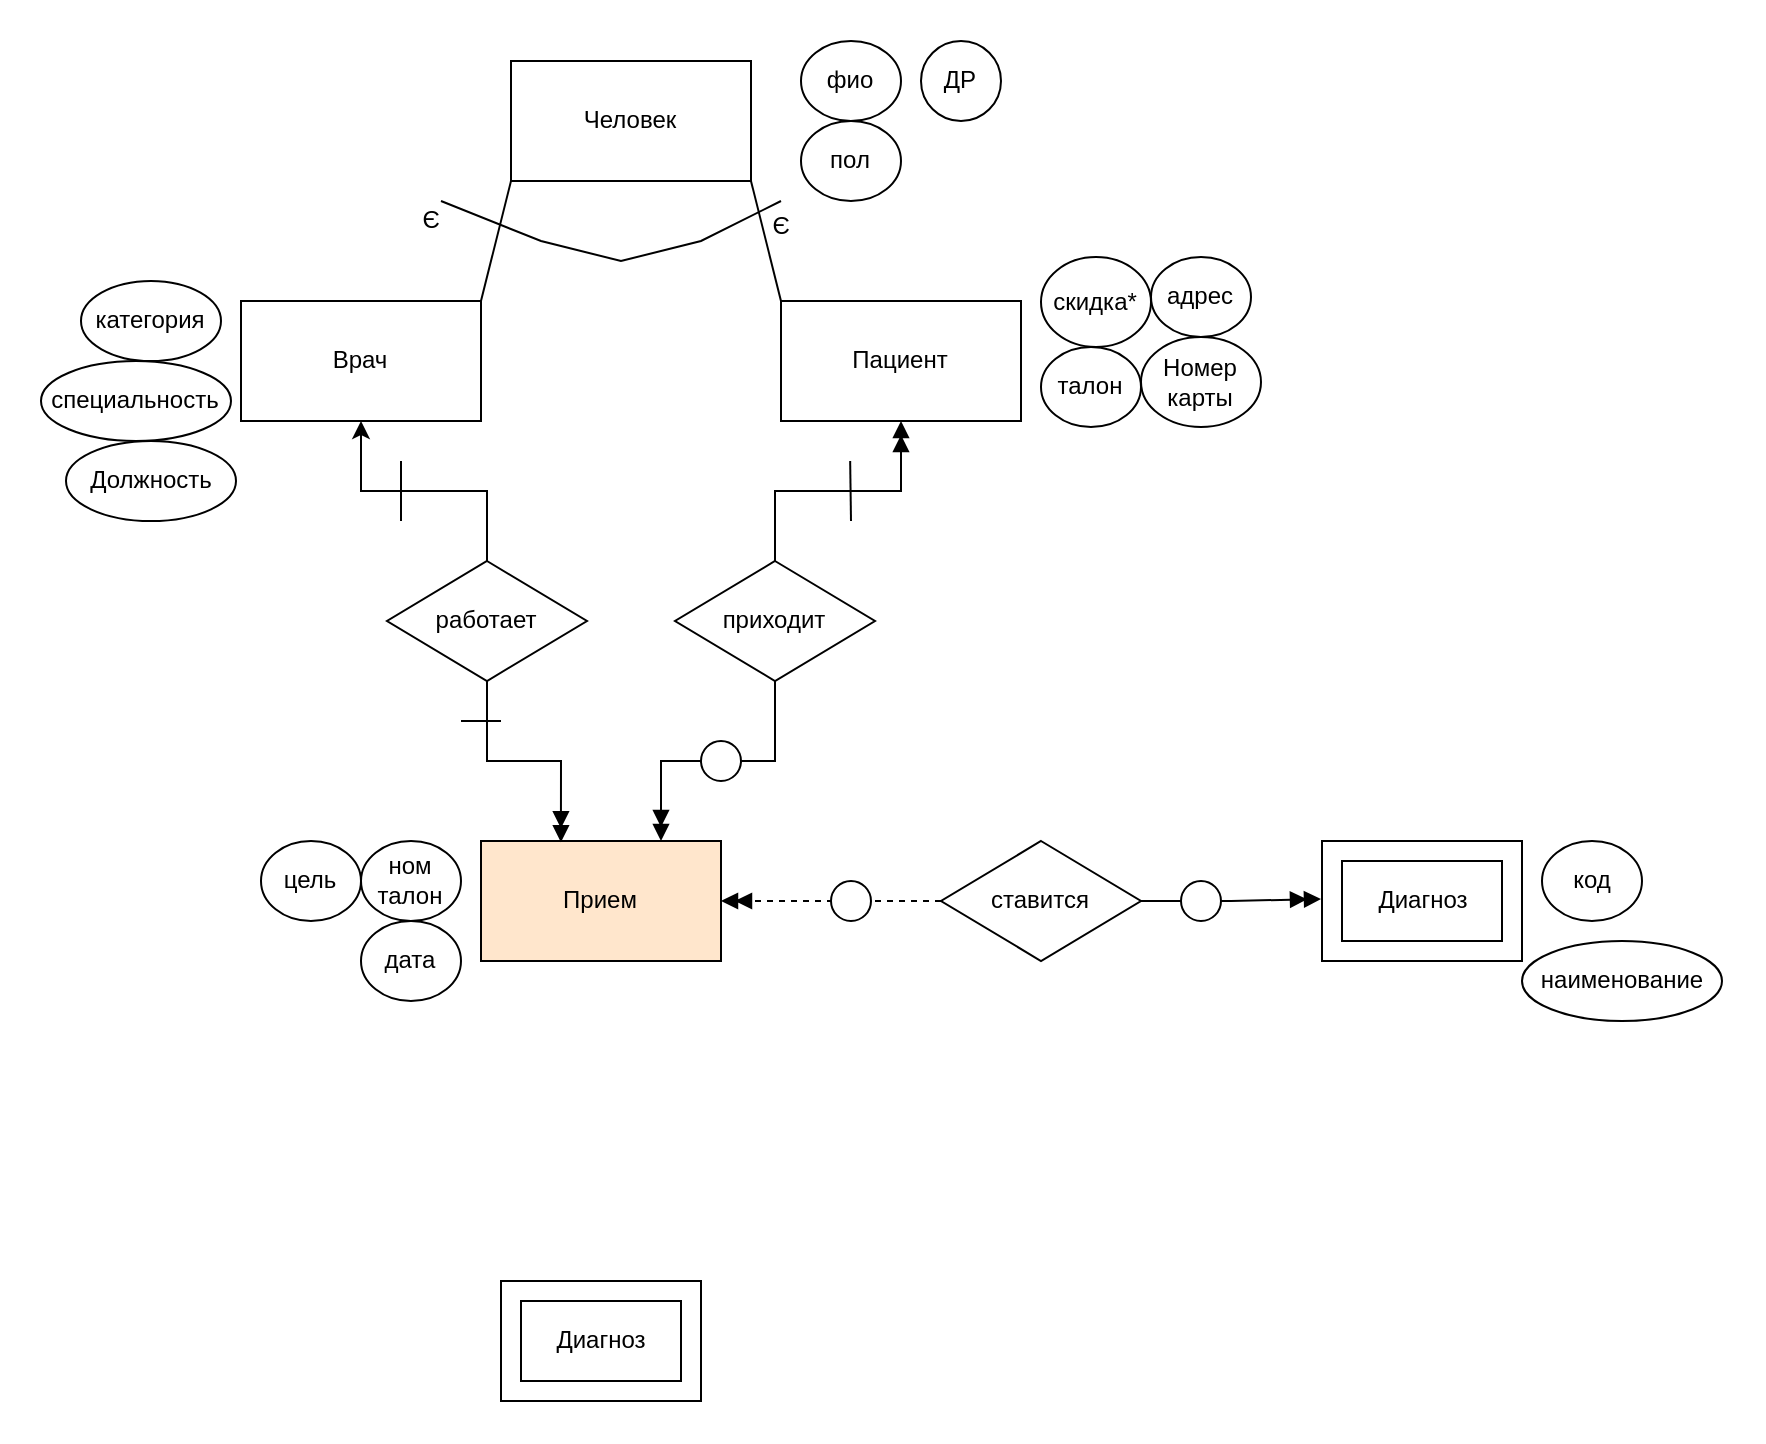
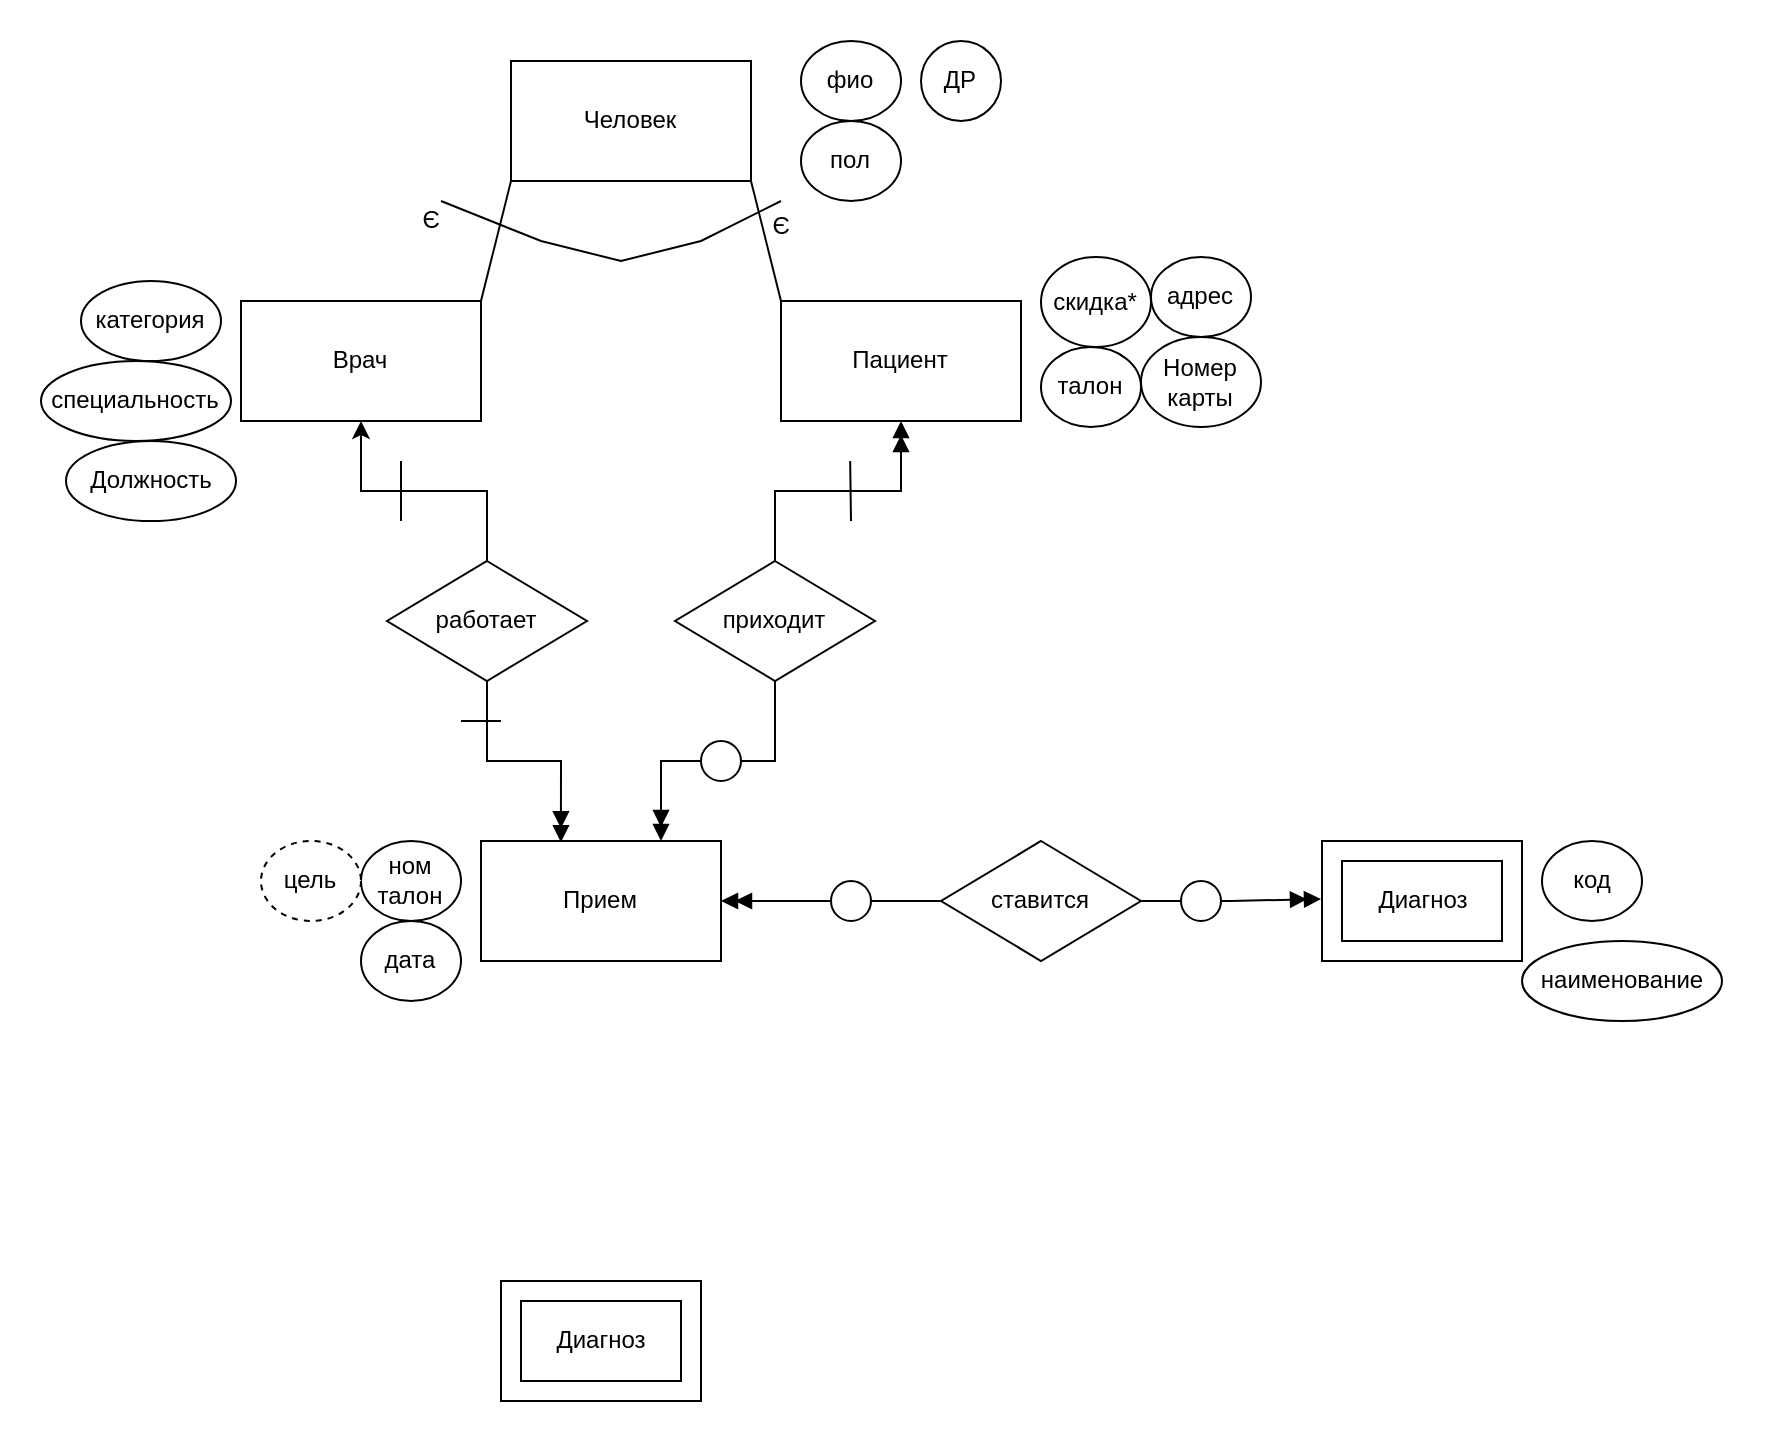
- <mxCell id="19" value="цель" style="ellipse;whiteSpace=wrap;html=1;" parent="1" vertex="1"><mxGeometry x="130" y="420" width="50" height="40" as="geometry" /></mxCell>
+ <mxCell id="19" value="цель" style="ellipse;whiteSpace=wrap;html=1;dashed=1;" parent="1" vertex="1"><mxGeometry x="130" y="420" width="50" height="40" as="geometry" /></mxCell>
- <mxCell id="4" value="Прием" style="whiteSpace=wrap;html=1;fillColor=#ffe6cc;" parent="1" vertex="1"><mxGeometry x="240" y="420" width="120" height="60" as="geometry" /></mxCell>
+ <mxCell id="4" value="Прием" style="whiteSpace=wrap;html=1;" parent="1" vertex="1"><mxGeometry x="240" y="420" width="120" height="60" as="geometry" /></mxCell>
- <mxCell id="36" style="edgeStyle=orthogonalEdgeStyle;rounded=0;orthogonalLoop=1;jettySize=auto;html=1;entryX=1;entryY=0.5;entryDx=0;entryDy=0;endArrow=doubleBlock;endFill=1;dashed=1;" parent="1" source="38" target="4" edge="1"><mxGeometry relative="1" as="geometry"><mxPoint x="419.5" y="399" as="targetPoint" /></mxGeometry></mxCell>
+ <mxCell id="36" style="edgeStyle=orthogonalEdgeStyle;rounded=0;orthogonalLoop=1;jettySize=auto;html=1;entryX=1;entryY=0.5;entryDx=0;entryDy=0;endArrow=doubleBlock;endFill=1;" parent="1" source="38" target="4" edge="1"><mxGeometry relative="1" as="geometry"><mxPoint x="419.5" y="399" as="targetPoint" /></mxGeometry></mxCell>
